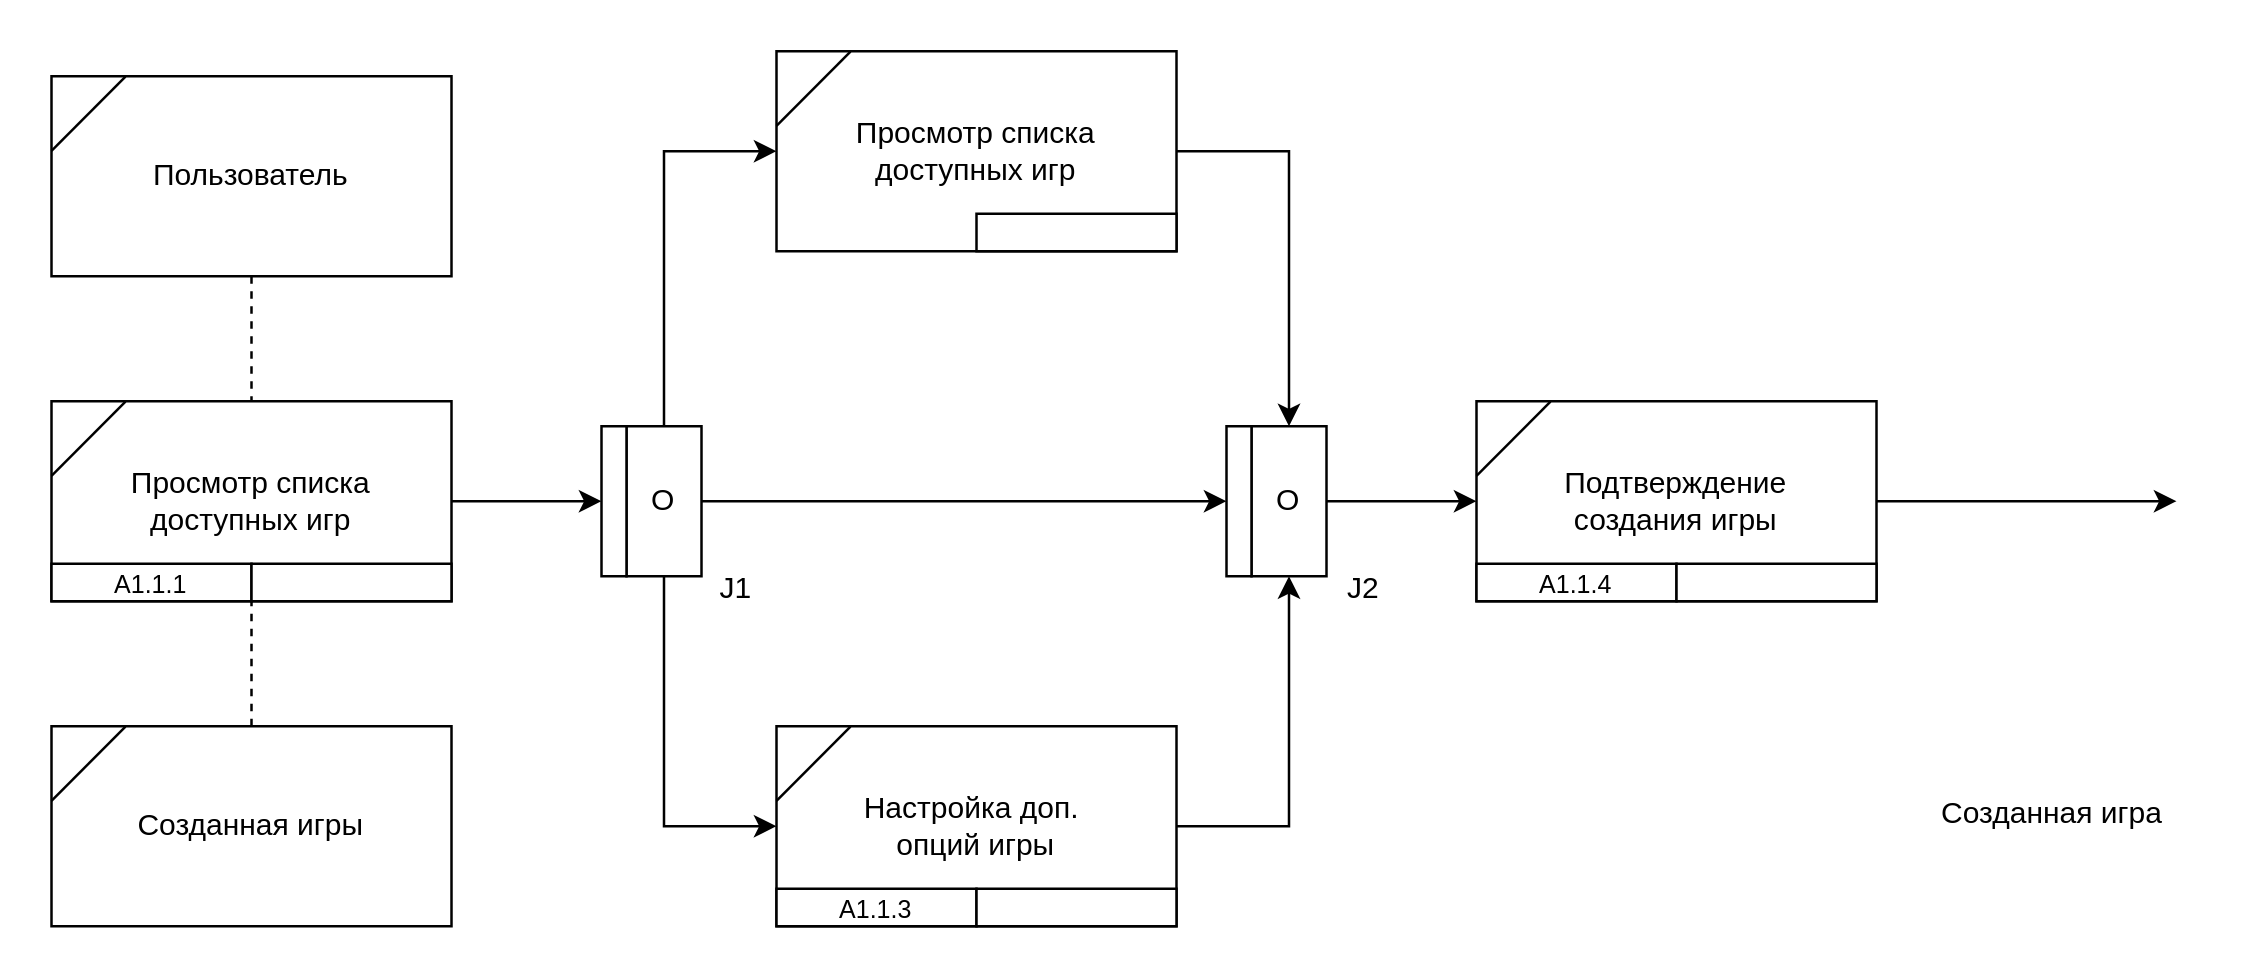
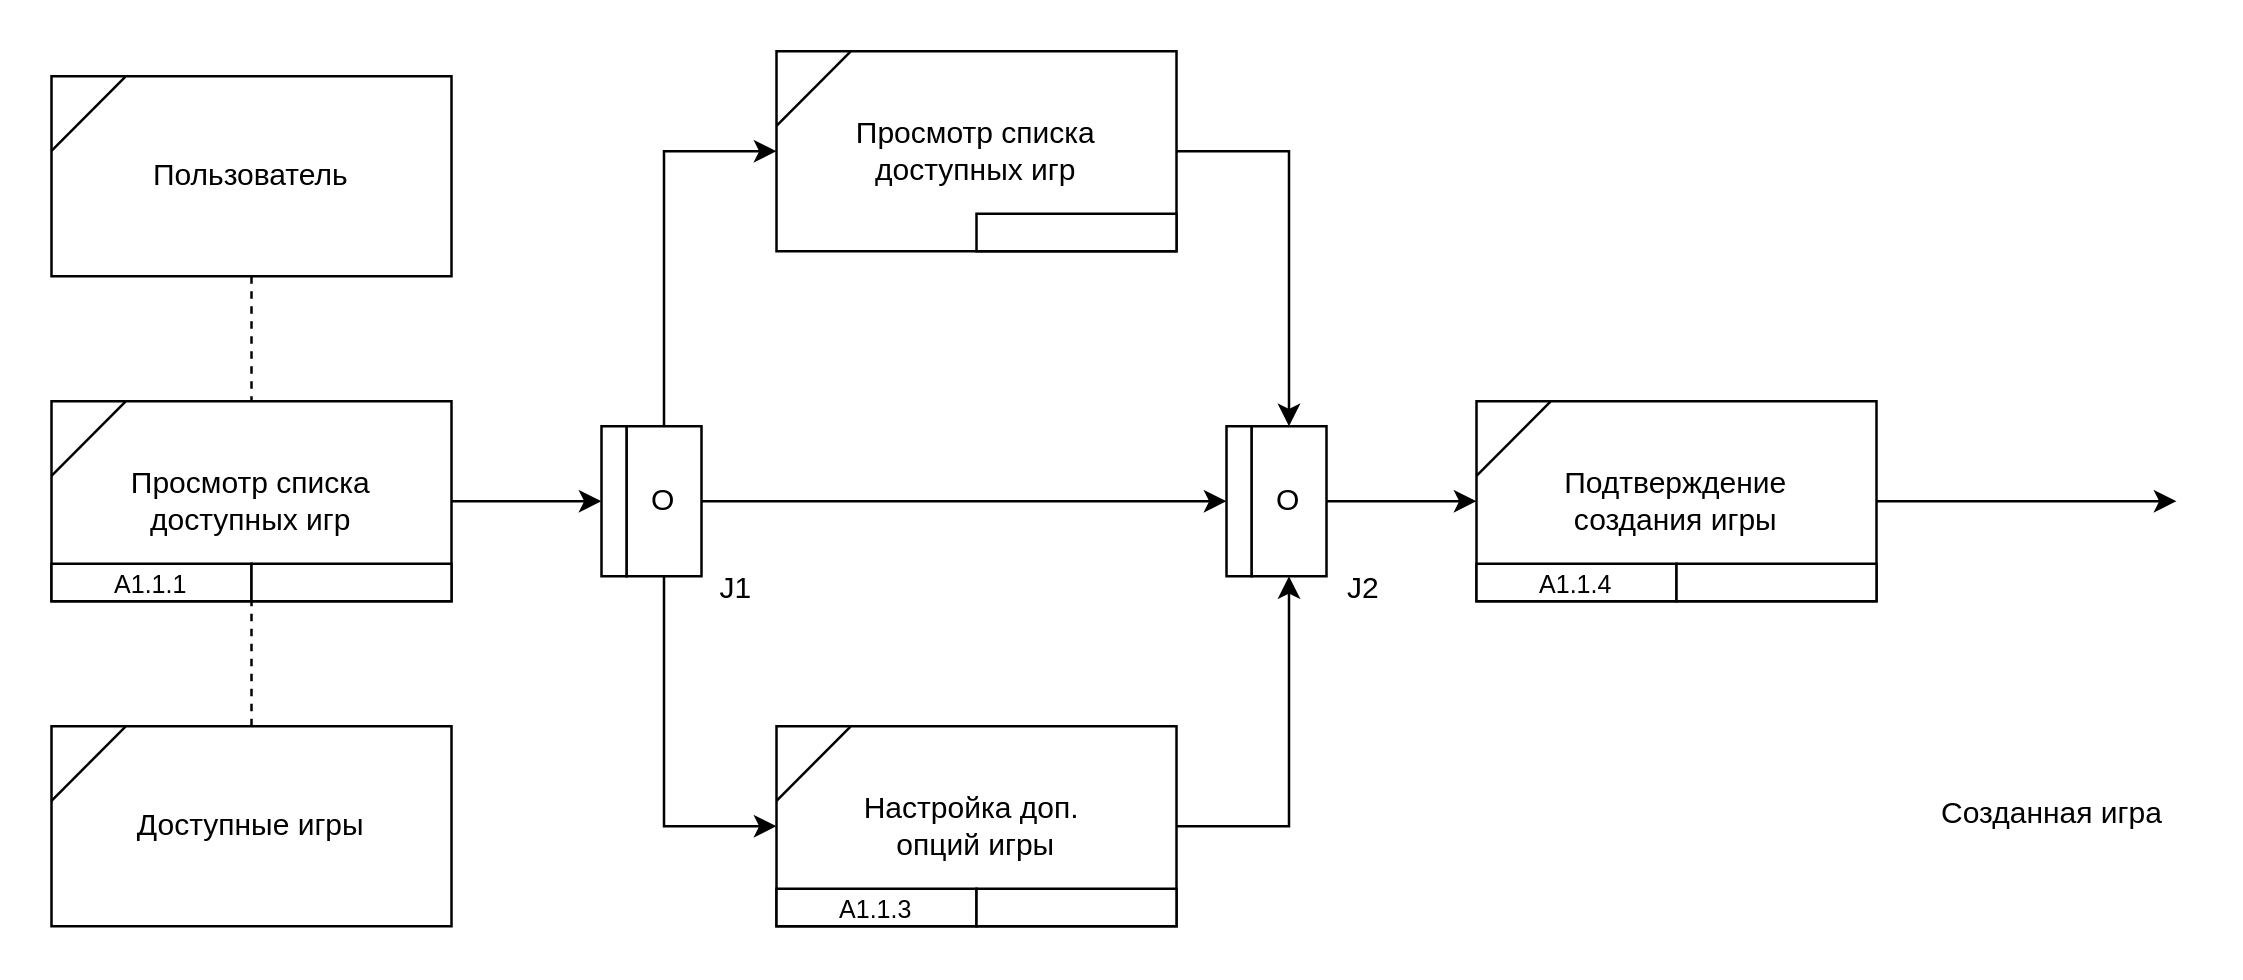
- <mxCell id="16" value="Созданная игры" style="rounded=0;whiteSpace=wrap;html=1;" vertex="1" parent="15"><mxGeometry width="160" height="80" as="geometry" /></mxCell>
+ <mxCell id="16" value="Доступные игры" style="rounded=0;whiteSpace=wrap;html=1;" vertex="1" parent="15"><mxGeometry width="160" height="80" as="geometry" /></mxCell>
